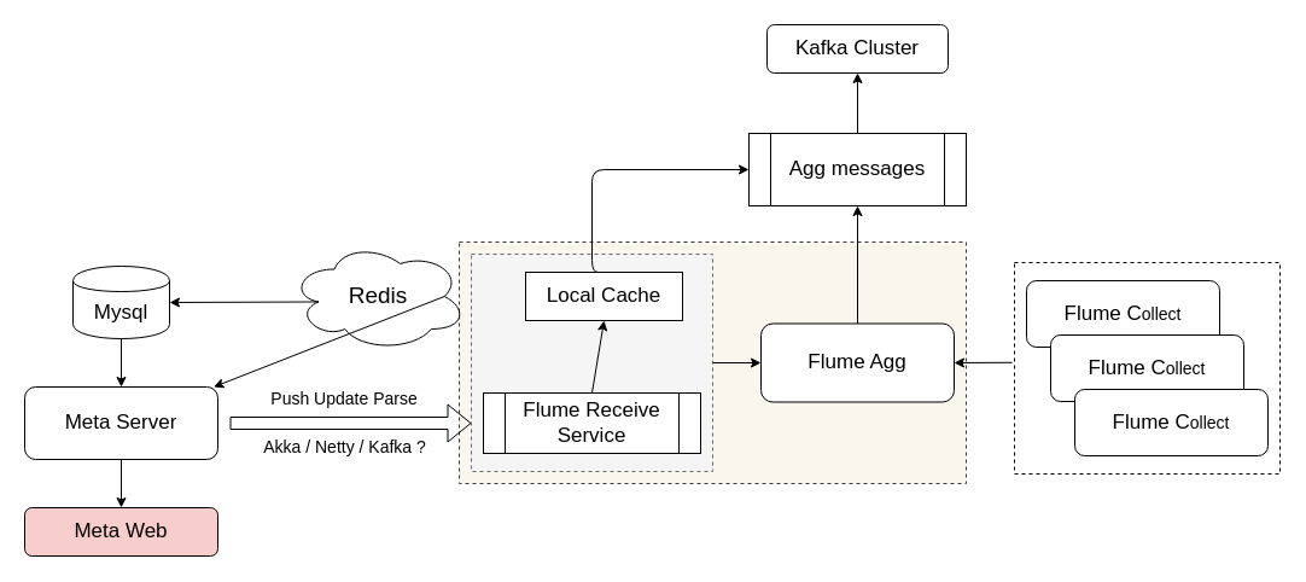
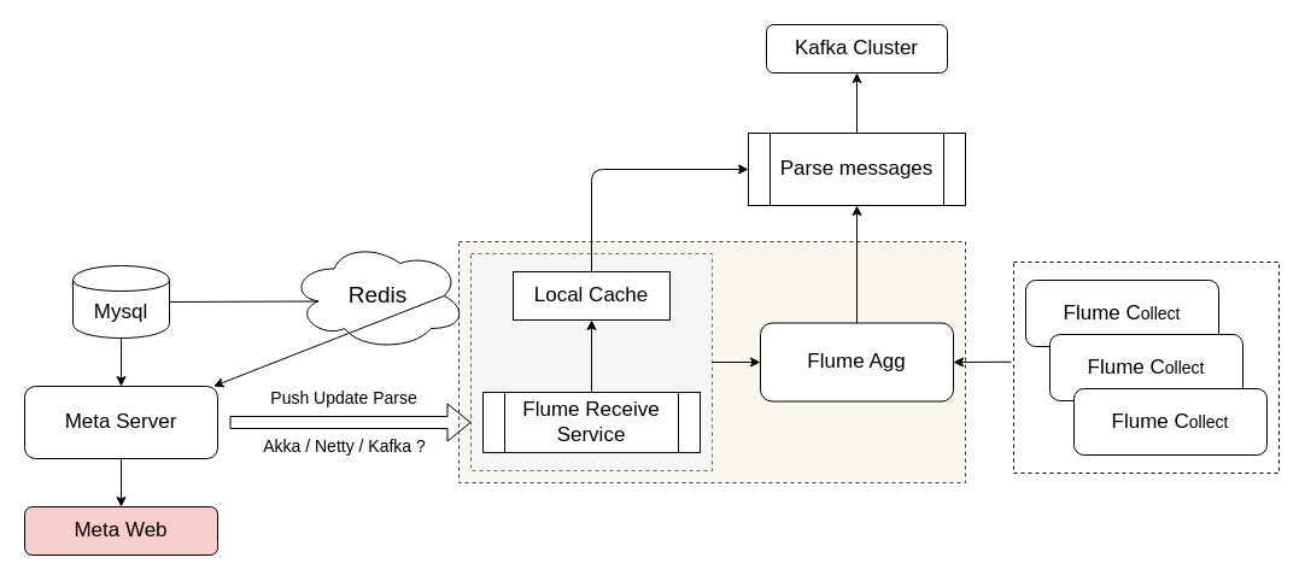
- <mxCell id="27" value="&lt;span style=&quot;font-family: &amp;#34;microsoft yahei&amp;#34; , &amp;#34;arial&amp;#34; , &amp;#34;helvetica&amp;#34; , sans-serif ; text-align: left ; white-space: normal ; background-color: rgb(255 , 255 , 255)&quot;&gt;&lt;font style=&quot;font-size: 17px&quot;&gt;Agg messages&lt;/font&gt;&lt;/span&gt;" style="shape=process;whiteSpace=wrap;html=1;backgroundOutline=1;fillColor=none;" vertex="1" parent="1"><mxGeometry x="620" y="110" width="180" height="60" as="geometry" /></mxCell>
+ <mxCell id="27" value="&lt;span style=&quot;font-family: &amp;#34;microsoft yahei&amp;#34; , &amp;#34;arial&amp;#34; , &amp;#34;helvetica&amp;#34; , sans-serif ; text-align: left ; white-space: normal ; background-color: rgb(255 , 255 , 255)&quot;&gt;&lt;font style=&quot;font-size: 17px&quot;&gt;Parse messages&lt;/font&gt;&lt;/span&gt;" style="shape=process;whiteSpace=wrap;html=1;backgroundOutline=1;fillColor=none;" vertex="1" parent="1"><mxGeometry x="620" y="110" width="180" height="60" as="geometry" /></mxCell>
- <mxCell id="12" value="&lt;font style=&quot;font-size: 17px&quot;&gt;Local Cache&lt;/font&gt;" style="rounded=0;whiteSpace=wrap;html=1;" vertex="1" parent="1"><mxGeometry x="435" y="225" width="130" height="40" as="geometry" /></mxCell>
+ <mxCell id="12" value="&lt;font style=&quot;font-size: 17px&quot;&gt;Local Cache&lt;/font&gt;" style="rounded=0;whiteSpace=wrap;html=1;" vertex="1" parent="1"><mxGeometry x="425" y="225" width="130" height="40" as="geometry" /></mxCell>
- <mxCell id="10" value="" style="endArrow=classic;html=1;entryX=1;entryY=0.5;entryDx=0;entryDy=0;exitX=0.16;exitY=0.55;exitDx=0;exitDy=0;exitPerimeter=0;" edge="1" parent="1" source="7" target="5"><mxGeometry width="50" height="50" relative="1" as="geometry"><mxPoint x="230" y="340" as="sourcePoint" /><mxPoint x="280" y="290" as="targetPoint" /></mxGeometry></mxCell>
+ <mxCell id="10" value="" style="endArrow=none;html=1;entryX=1;entryY=0.5;entryDx=0;entryDy=0;exitX=0.16;exitY=0.55;exitDx=0;exitDy=0;exitPerimeter=0;" edge="1" parent="1" source="7" target="5"><mxGeometry width="50" height="50" relative="1" as="geometry"><mxPoint x="230" y="340" as="sourcePoint" /><mxPoint x="280" y="290" as="targetPoint" /></mxGeometry></mxCell>
